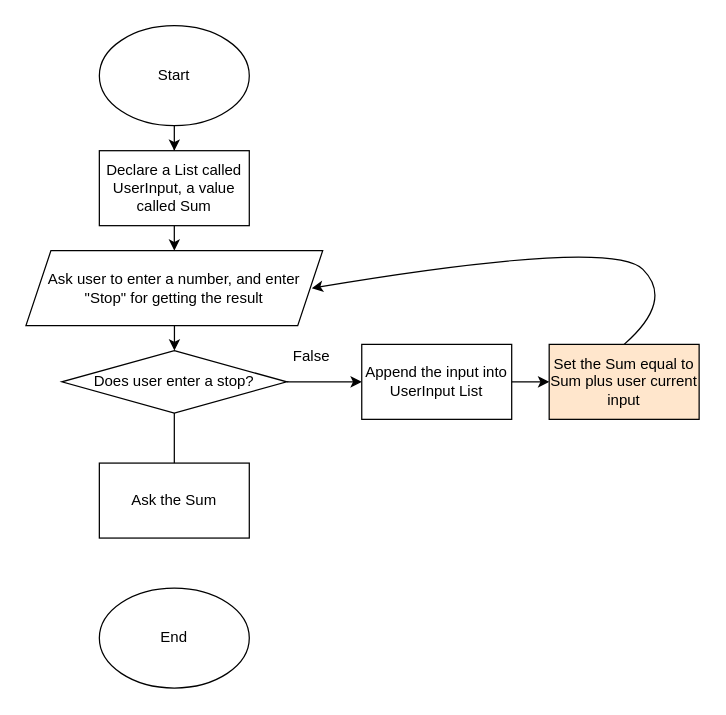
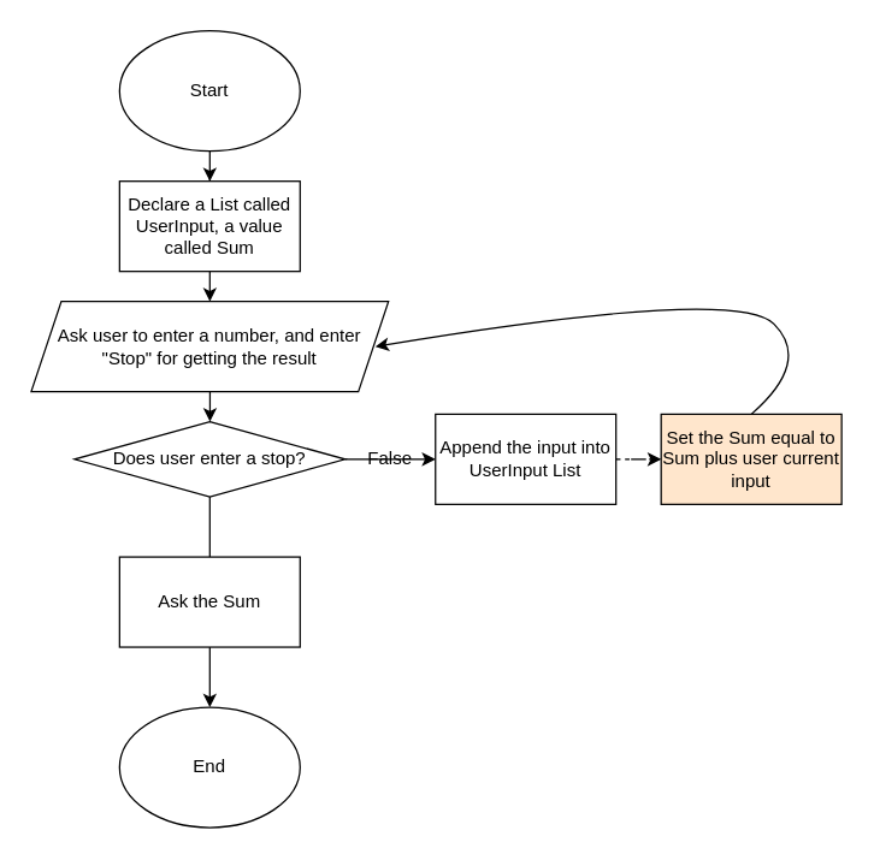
- <mxCell id="13" value="False" style="text;html=1;strokeColor=none;fillColor=none;align=center;verticalAlign=middle;whiteSpace=wrap;rounded=0;" vertex="1" parent="1"><mxGeometry x="229" y="275" width="40" height="20" as="geometry" /></mxCell>
+ <mxCell id="13" value="False" style="text;html=1;strokeColor=none;fillColor=none;align=center;verticalAlign=middle;whiteSpace=wrap;rounded=0;" vertex="1" parent="1"><mxGeometry x="239" y="295" width="40" height="20" as="geometry" /></mxCell>
- <mxCell id="11" value="" style="edgeStyle=orthogonalEdgeStyle;rounded=0;orthogonalLoop=1;jettySize=auto;html=1;" edge="1" parent="1" source="12" target="14"><mxGeometry relative="1" as="geometry" /></mxCell>
+ <mxCell id="11" value="" style="edgeStyle=orthogonalEdgeStyle;rounded=0;orthogonalLoop=1;jettySize=auto;html=1;dashed=1;" edge="1" parent="1" source="12" target="14"><mxGeometry relative="1" as="geometry" /></mxCell>
+ <mxCell id="16" value="" style="edgeStyle=orthogonalEdgeStyle;rounded=0;orthogonalLoop=1;jettySize=auto;html=1;" edge="1" parent="1" source="17" target="18"><mxGeometry relative="1" as="geometry" /></mxCell>
